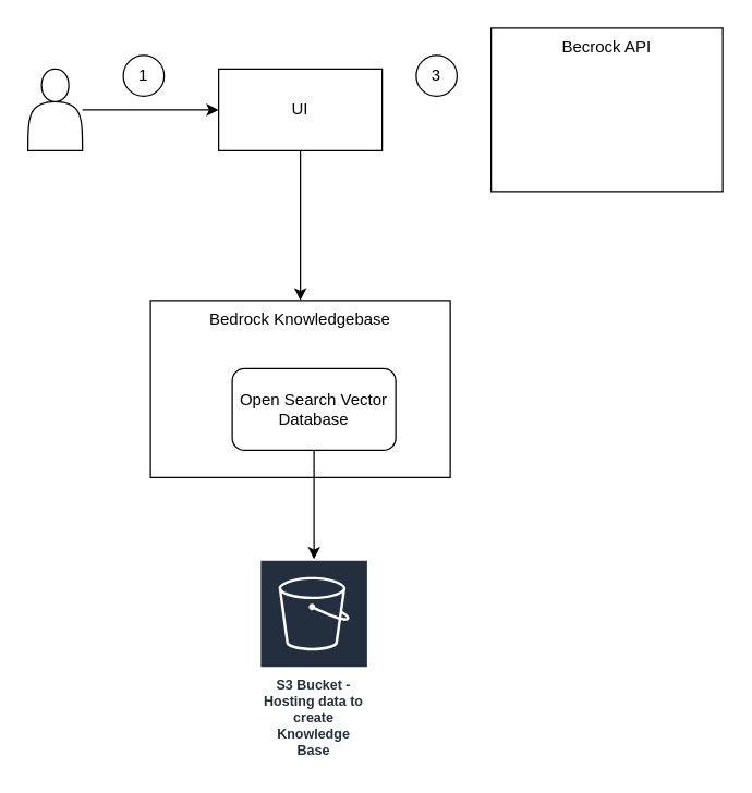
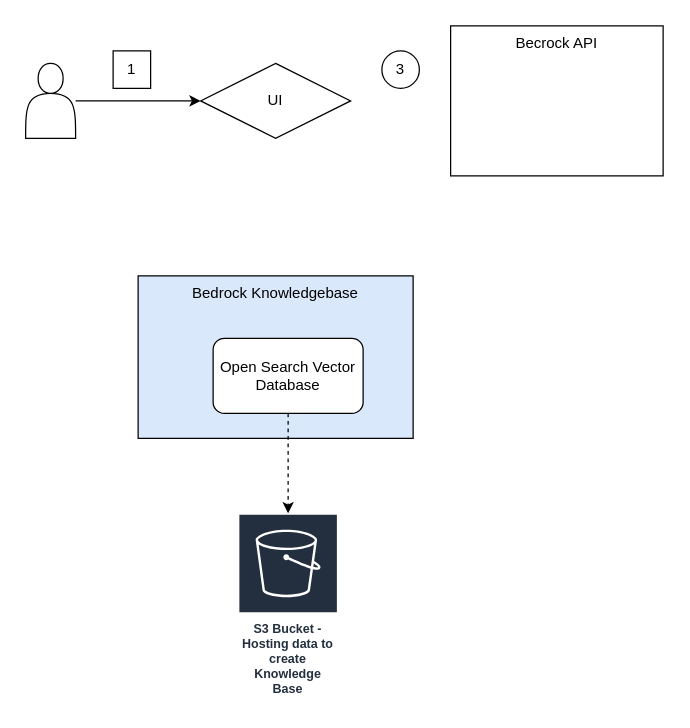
- <mxCell id="11" value="1" style="ellipse;whiteSpace=wrap;html=1;aspect=fixed;" vertex="1" parent="1"><mxGeometry x="90" y="40" width="30" height="30" as="geometry" /></mxCell>
+ <mxCell id="11" value="1" style="whiteSpace=wrap;html=1;aspect=fixed;rounded=0;" vertex="1" parent="1"><mxGeometry x="90" y="40" width="30" height="30" as="geometry" /></mxCell>
- <mxCell id="5" value="UI" style="whiteSpace=wrap;html=1;" vertex="1" parent="1"><mxGeometry x="160" y="50" width="120" height="60" as="geometry" /></mxCell>
+ <mxCell id="5" value="UI" style="rhombus;whiteSpace=wrap;html=1;" vertex="1" parent="1"><mxGeometry x="160" y="50" width="120" height="60" as="geometry" /></mxCell>
- <mxCell id="4" value="" style="edgeStyle=orthogonalEdgeStyle;rounded=0;orthogonalLoop=1;jettySize=auto;html=1;" edge="1" parent="1" source="5" target="7"><mxGeometry relative="1" as="geometry" /></mxCell>
- <mxCell id="7" value="&lt;div&gt;Bedrock Knowledgebase&lt;/div&gt;&lt;div&gt;&lt;br&gt;&lt;/div&gt;" style="whiteSpace=wrap;html=1;verticalAlign=top;" vertex="1" parent="1"><mxGeometry x="110" y="220" width="220" height="130" as="geometry" /></mxCell>
+ <mxCell id="7" value="&lt;div&gt;Bedrock Knowledgebase&lt;/div&gt;&lt;div&gt;&lt;br&gt;&lt;/div&gt;" style="whiteSpace=wrap;html=1;verticalAlign=top;fillColor=#dae8fc;" vertex="1" parent="1"><mxGeometry x="110" y="220" width="220" height="130" as="geometry" /></mxCell>
- <mxCell id="8" style="edgeStyle=orthogonalEdgeStyle;rounded=0;orthogonalLoop=1;jettySize=auto;html=1;" edge="1" parent="1" source="9" target="10"><mxGeometry relative="1" as="geometry" /></mxCell>
+ <mxCell id="8" style="edgeStyle=orthogonalEdgeStyle;rounded=0;orthogonalLoop=1;jettySize=auto;html=1;dashed=1;" edge="1" parent="1" source="9" target="10"><mxGeometry relative="1" as="geometry" /></mxCell>
